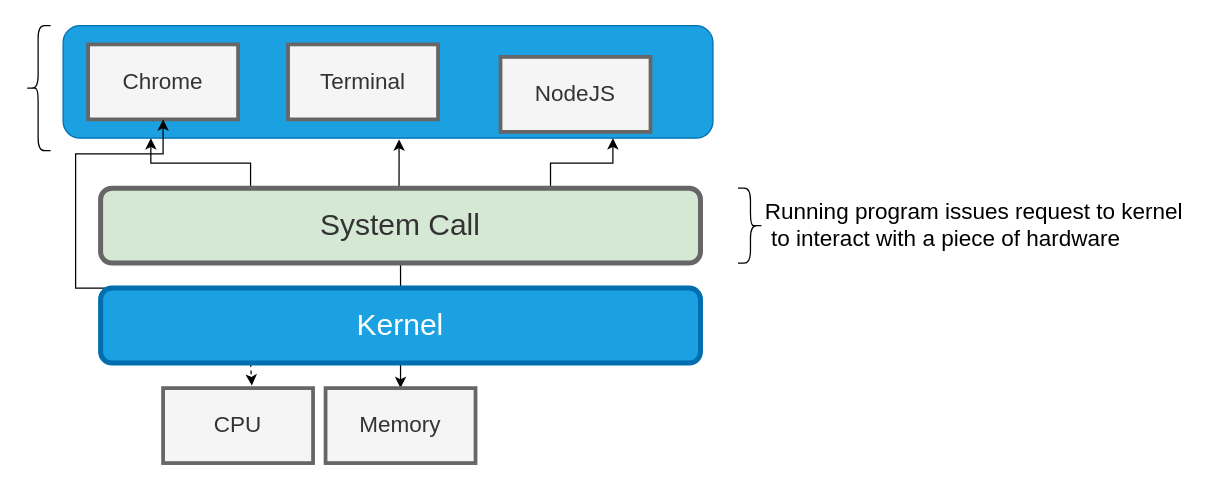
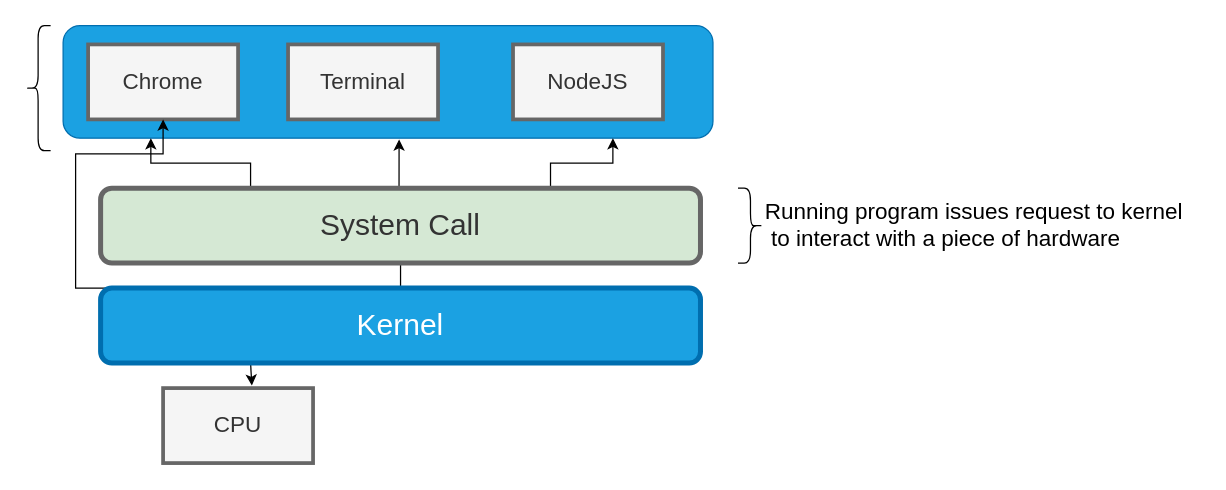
- <mxCell id="5" value="&lt;font style=&quot;font-size: 18px&quot;&gt;NodeJS&lt;/font&gt;" style="rounded=0;whiteSpace=wrap;html=1;fillColor=#f5f5f5;strokeColor=#666666;fontColor=#333333;strokeWidth=3;" parent="1" vertex="1"><mxGeometry x="400" y="45" width="120" height="60" as="geometry" /></mxCell>
+ <mxCell id="5" value="&lt;font style=&quot;font-size: 18px&quot;&gt;NodeJS&lt;/font&gt;" style="rounded=0;whiteSpace=wrap;html=1;fillColor=#f5f5f5;strokeColor=#666666;fontColor=#333333;strokeWidth=3;" parent="1" vertex="1"><mxGeometry x="410" y="35" width="120" height="60" as="geometry" /></mxCell>
- <mxCell id="12" style="edgeStyle=orthogonalEdgeStyle;rounded=0;orthogonalLoop=1;jettySize=auto;html=1;exitX=0.25;exitY=1;exitDx=0;exitDy=0;entryX=0.592;entryY=-0.033;entryDx=0;entryDy=0;entryPerimeter=0;dashed=1;" parent="1" source="14" target="15" edge="1"><mxGeometry relative="1" as="geometry" /></mxCell>
+ <mxCell id="12" style="edgeStyle=orthogonalEdgeStyle;rounded=0;orthogonalLoop=1;jettySize=auto;html=1;exitX=0.25;exitY=1;exitDx=0;exitDy=0;entryX=0.592;entryY=-0.033;entryDx=0;entryDy=0;entryPerimeter=0;" parent="1" source="14" target="15" edge="1"><mxGeometry relative="1" as="geometry" /></mxCell>
- <mxCell id="13" style="edgeStyle=orthogonalEdgeStyle;rounded=0;orthogonalLoop=1;jettySize=auto;html=1;exitX=0.5;exitY=1;exitDx=0;exitDy=0;entryX=0.5;entryY=0;entryDx=0;entryDy=0;" parent="1" source="14" target="16" edge="1"><mxGeometry relative="1" as="geometry" /></mxCell>
- <mxCell id="16" value="&lt;font style=&quot;font-size: 18px&quot;&gt;Memory&lt;/font&gt;" style="rounded=0;whiteSpace=wrap;html=1;fillColor=#f5f5f5;strokeColor=#666666;fontColor=#333333;strokeWidth=3;" parent="1" vertex="1"><mxGeometry x="260" y="310" width="120" height="60" as="geometry" /></mxCell>
